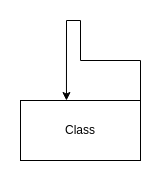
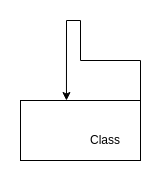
- <mxCell id="4" value="Class" style="text;html=1;strokeColor=none;fillColor=none;align=center;verticalAlign=middle;whiteSpace=wrap;rounded=0;" vertex="1" parent="1"><mxGeometry x="60" y="120" width="40" height="20" as="geometry" /></mxCell>
+ <mxCell id="4" value="Class" style="text;html=1;strokeColor=none;fillColor=none;align=center;verticalAlign=middle;whiteSpace=wrap;rounded=0;" vertex="1" parent="1"><mxGeometry x="85" y="130" width="40" height="20" as="geometry" /></mxCell>
